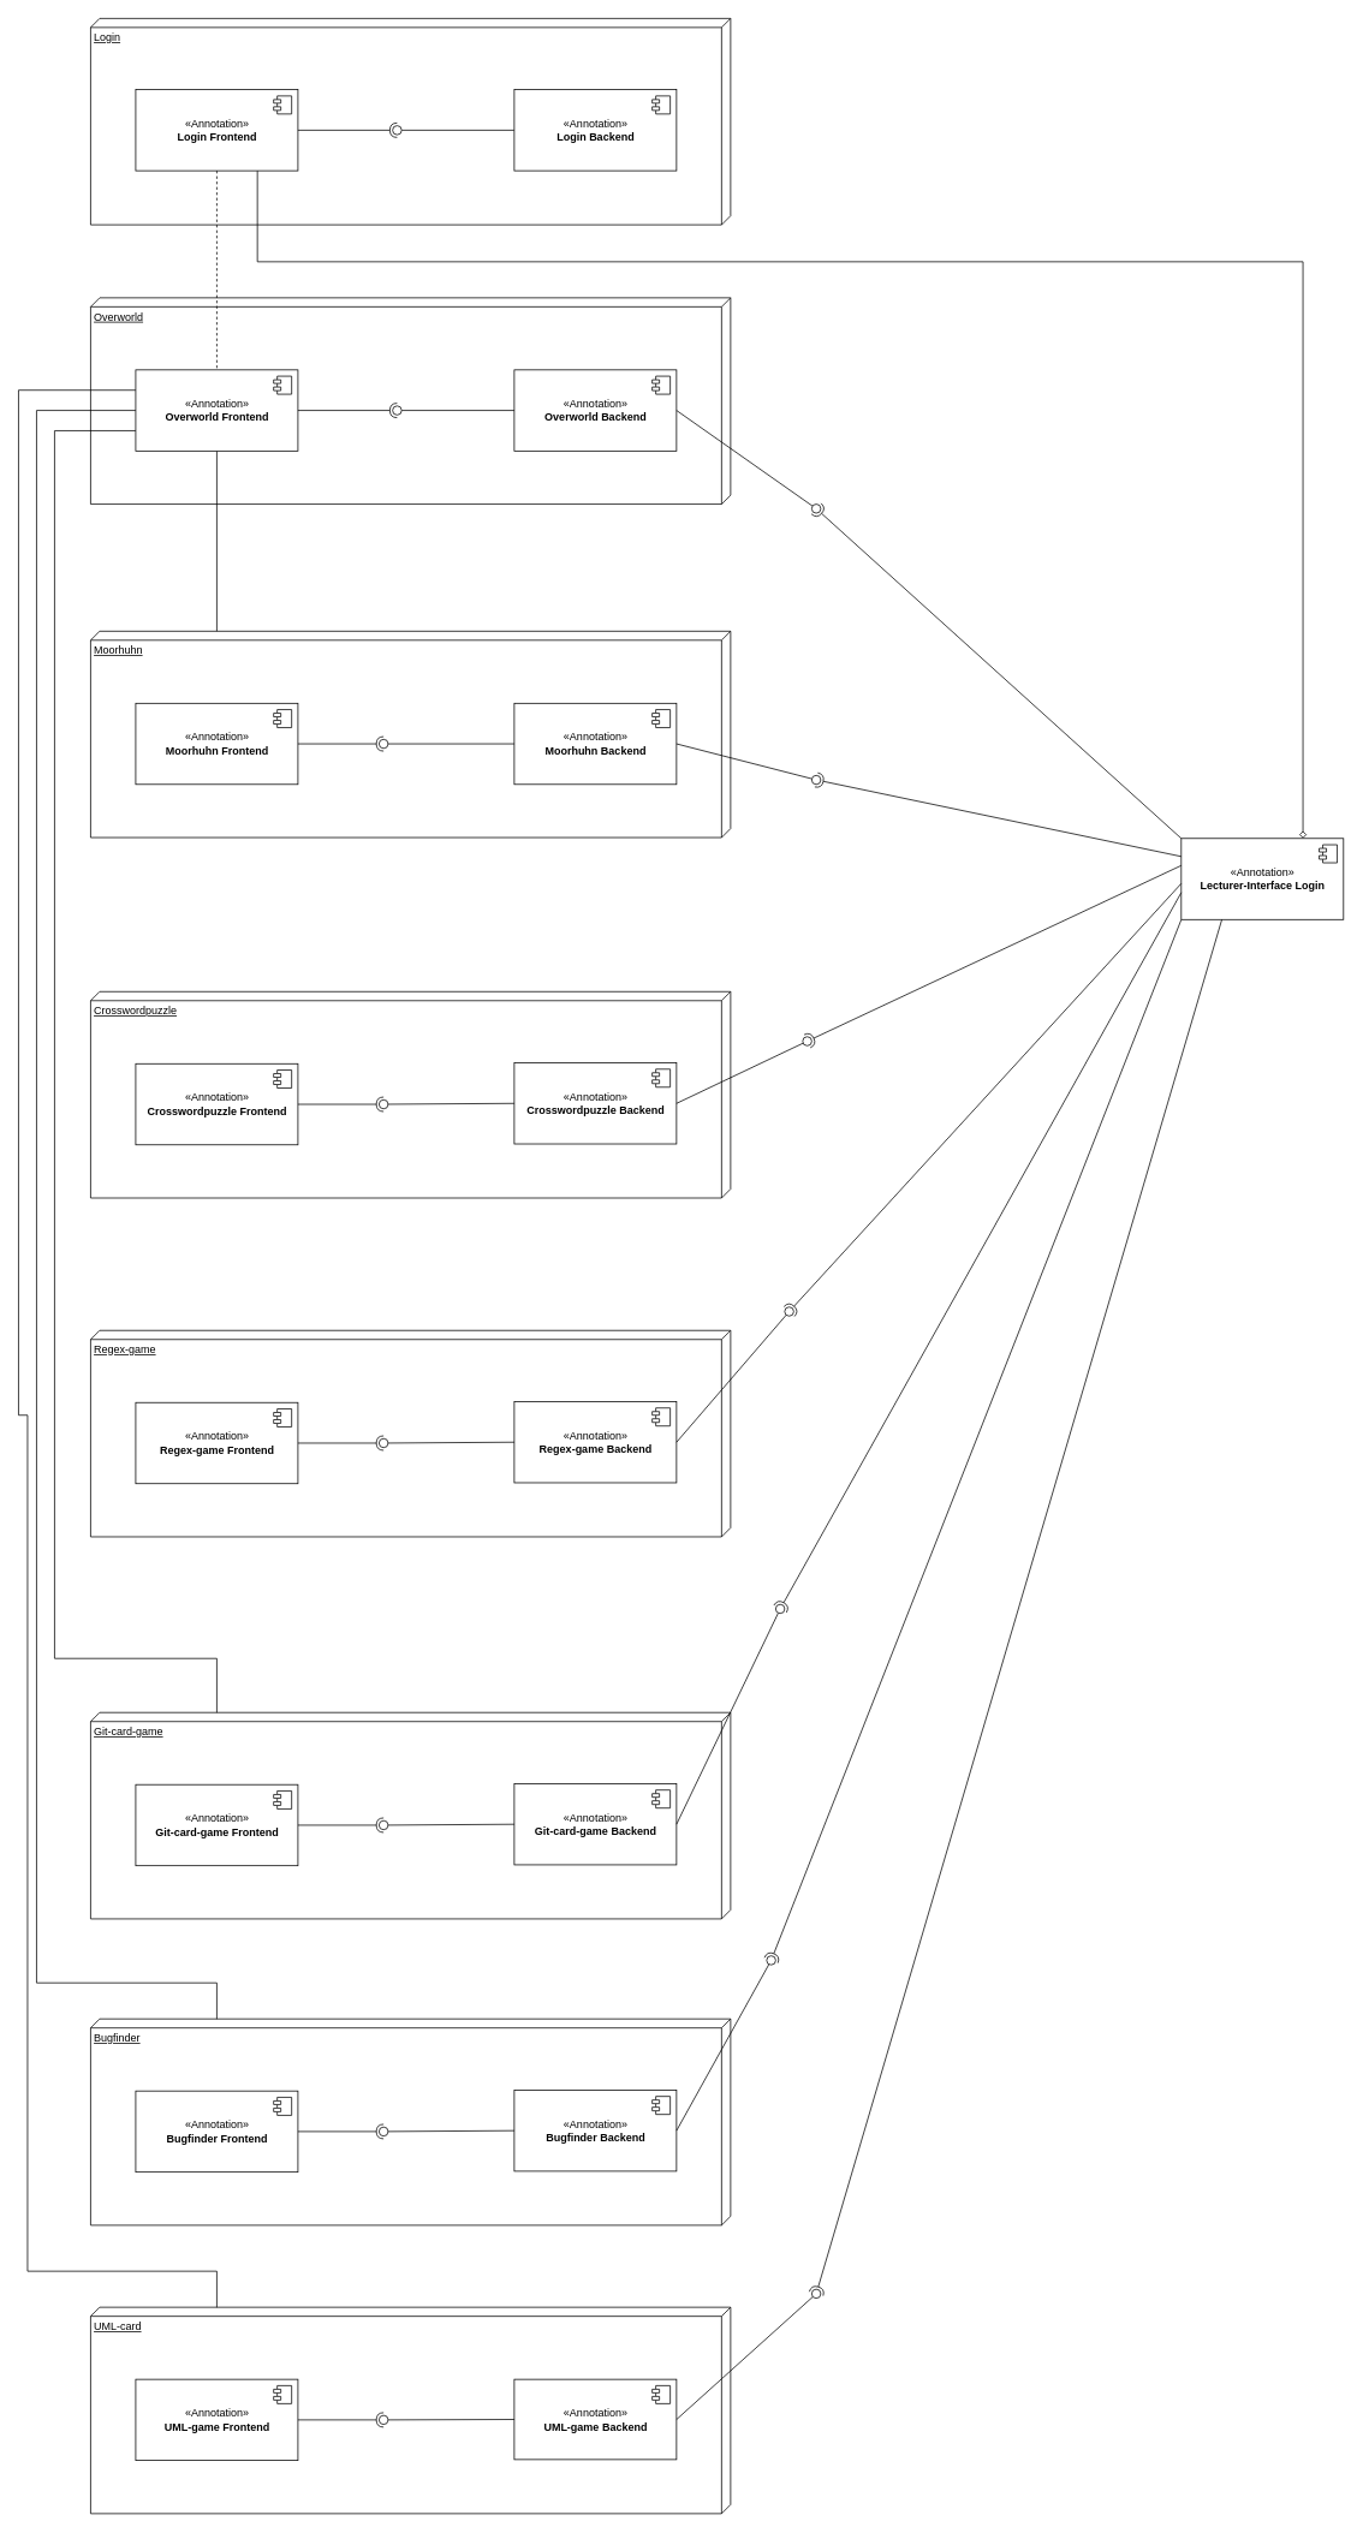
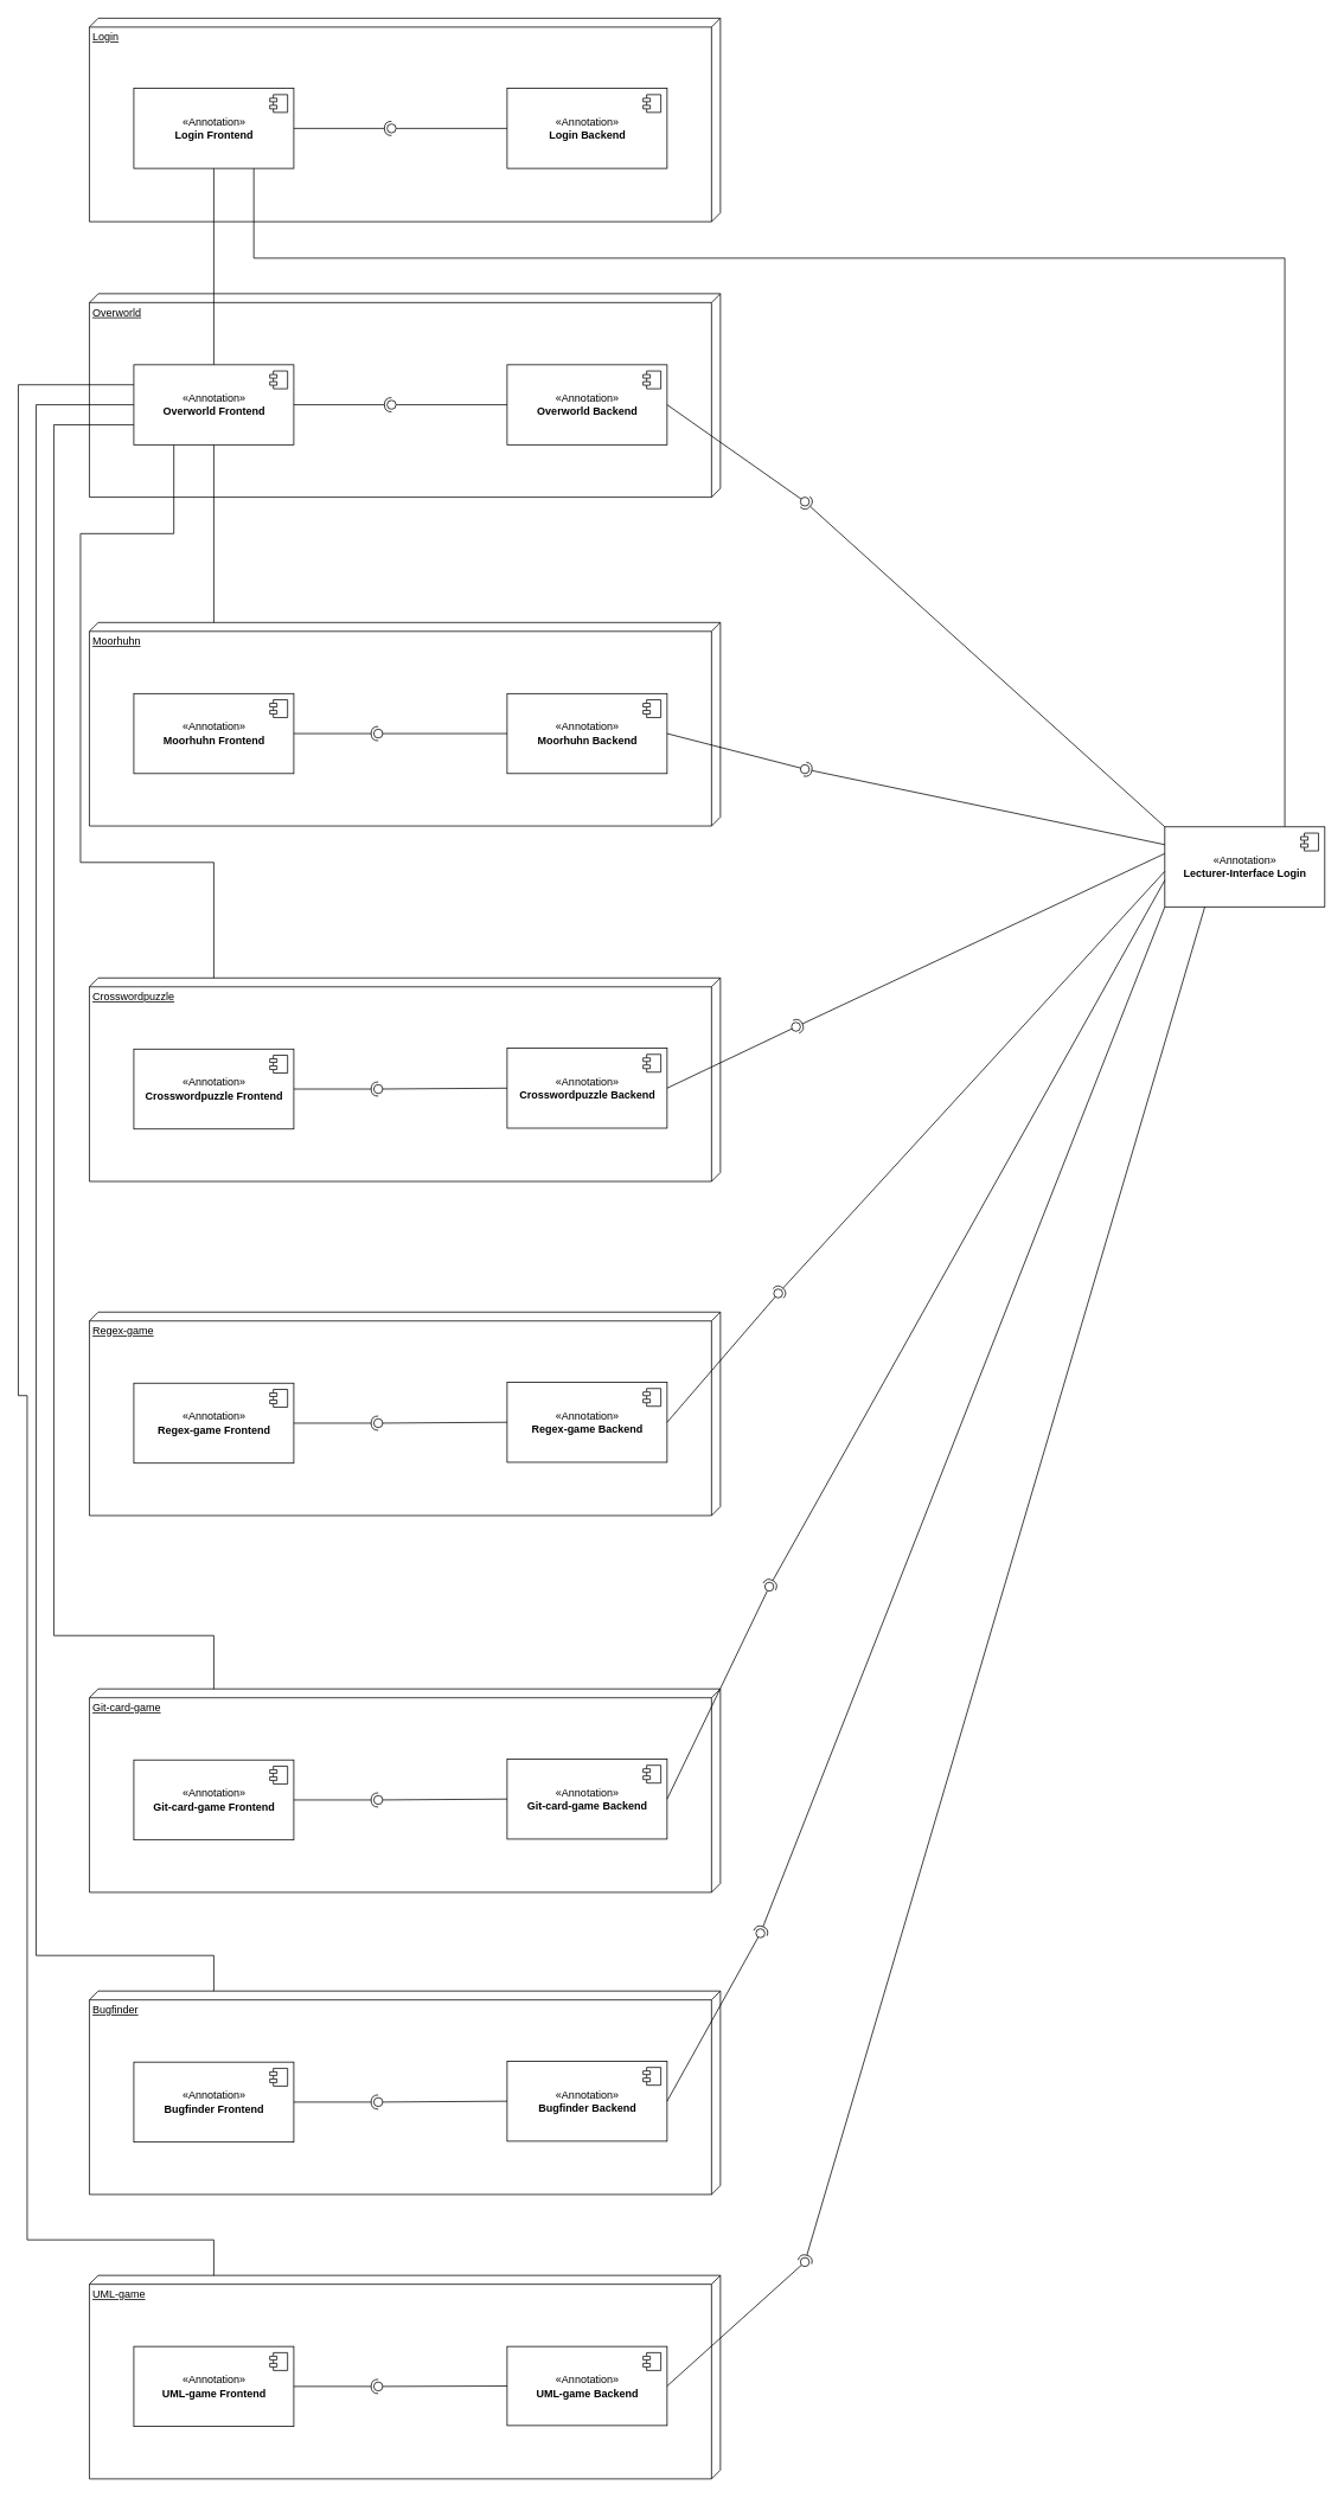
- <mxCell id="4" style="edgeStyle=orthogonalEdgeStyle;rounded=0;orthogonalLoop=1;jettySize=auto;html=1;exitX=0.5;exitY=1;exitDx=0;exitDy=0;entryX=0.5;entryY=0;entryDx=0;entryDy=0;endArrow=none;endFill=0;dashed=1;" edge="1" parent="1" source="6" target="18"><mxGeometry relative="1" as="geometry" /></mxCell>
+ <mxCell id="4" style="edgeStyle=orthogonalEdgeStyle;rounded=0;orthogonalLoop=1;jettySize=auto;html=1;exitX=0.5;exitY=1;exitDx=0;exitDy=0;entryX=0.5;entryY=0;entryDx=0;entryDy=0;endArrow=none;endFill=0;" edge="1" parent="1" source="6" target="18"><mxGeometry relative="1" as="geometry" /></mxCell>
+ <mxCell id="14" style="edgeStyle=orthogonalEdgeStyle;rounded=0;orthogonalLoop=1;jettySize=auto;html=1;exitX=0.25;exitY=1;exitDx=0;exitDy=0;entryX=0.5;entryY=0;entryDx=0;entryDy=0;endArrow=none;endFill=0;" edge="1" parent="1" source="18" target="34"><mxGeometry relative="1" as="geometry"><Array as="points"><mxPoint x="195" y="600" /><mxPoint x="90" y="600" /><mxPoint x="90" y="970" /><mxPoint x="240" y="970" /></Array></mxGeometry></mxCell>
- <mxCell id="5" style="edgeStyle=orthogonalEdgeStyle;rounded=0;orthogonalLoop=1;jettySize=auto;html=1;exitX=0.75;exitY=1;exitDx=0;exitDy=0;entryX=0.75;entryY=0;entryDx=0;entryDy=0;endArrow=diamond;endFill=0;" edge="1" parent="1" source="6" target="73"><mxGeometry relative="1" as="geometry"><Array as="points"><mxPoint x="285" y="290" /><mxPoint x="1445" y="290" /></Array></mxGeometry></mxCell>
+ <mxCell id="5" style="edgeStyle=orthogonalEdgeStyle;rounded=0;orthogonalLoop=1;jettySize=auto;html=1;exitX=0.75;exitY=1;exitDx=0;exitDy=0;entryX=0.75;entryY=0;entryDx=0;entryDy=0;endArrow=none;endFill=0;" edge="1" parent="1" source="6" target="73"><mxGeometry relative="1" as="geometry"><Array as="points"><mxPoint x="285" y="290" /><mxPoint x="1445" y="290" /></Array></mxGeometry></mxCell>
- <mxCell id="65" value="UML-card" style="verticalAlign=top;align=left;spacingTop=8;spacingLeft=2;spacingRight=12;shape=cube;size=10;direction=south;fontStyle=4;html=1;" vertex="1" parent="1"><mxGeometry x="100" y="2560" width="710" height="229" as="geometry" /></mxCell>
+ <mxCell id="65" value="UML-game" style="verticalAlign=top;align=left;spacingTop=8;spacingLeft=2;spacingRight=12;shape=cube;size=10;direction=south;fontStyle=4;html=1;" vertex="1" parent="1"><mxGeometry x="100" y="2560" width="710" height="229" as="geometry" /></mxCell>
